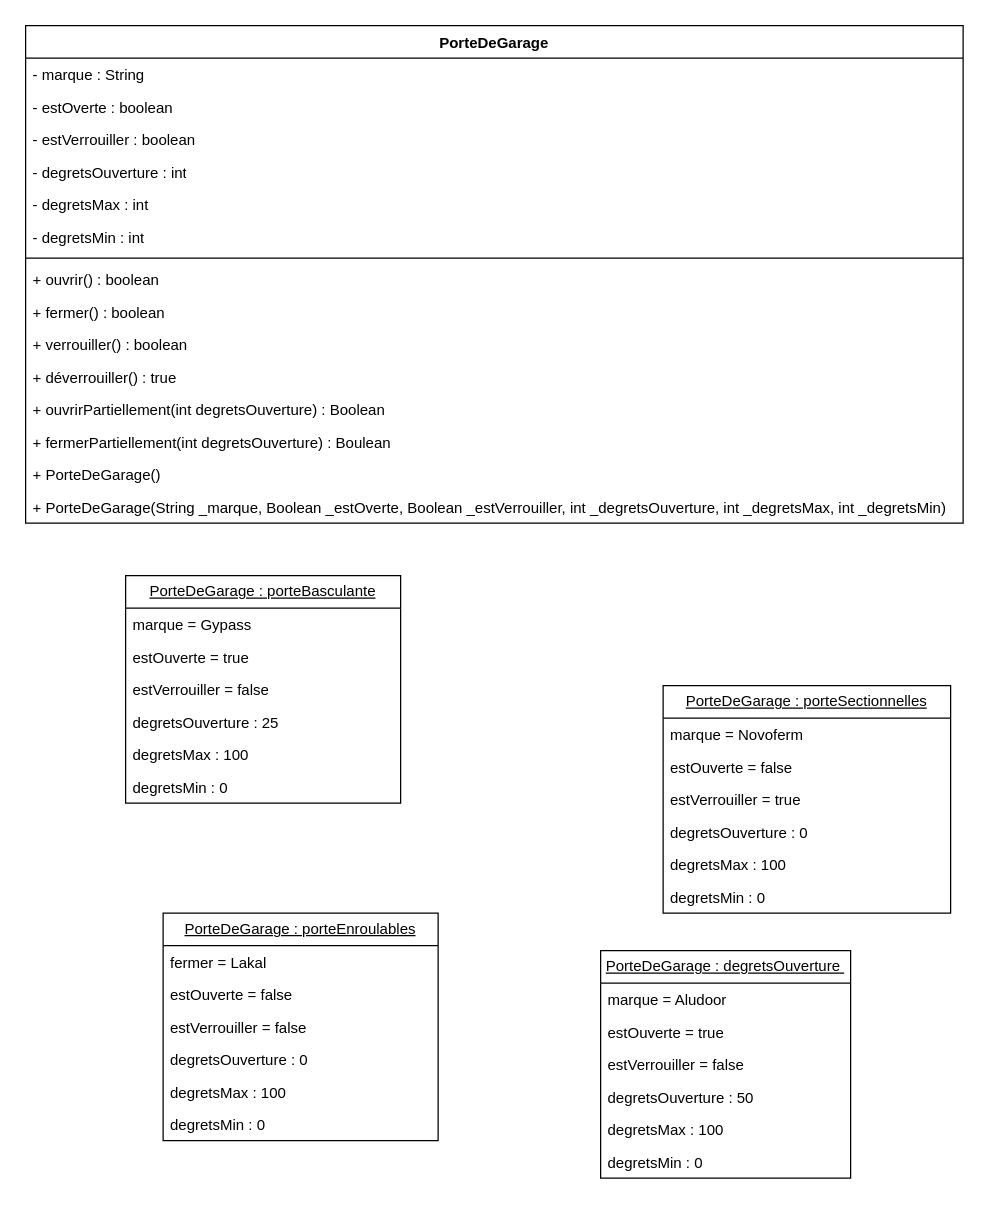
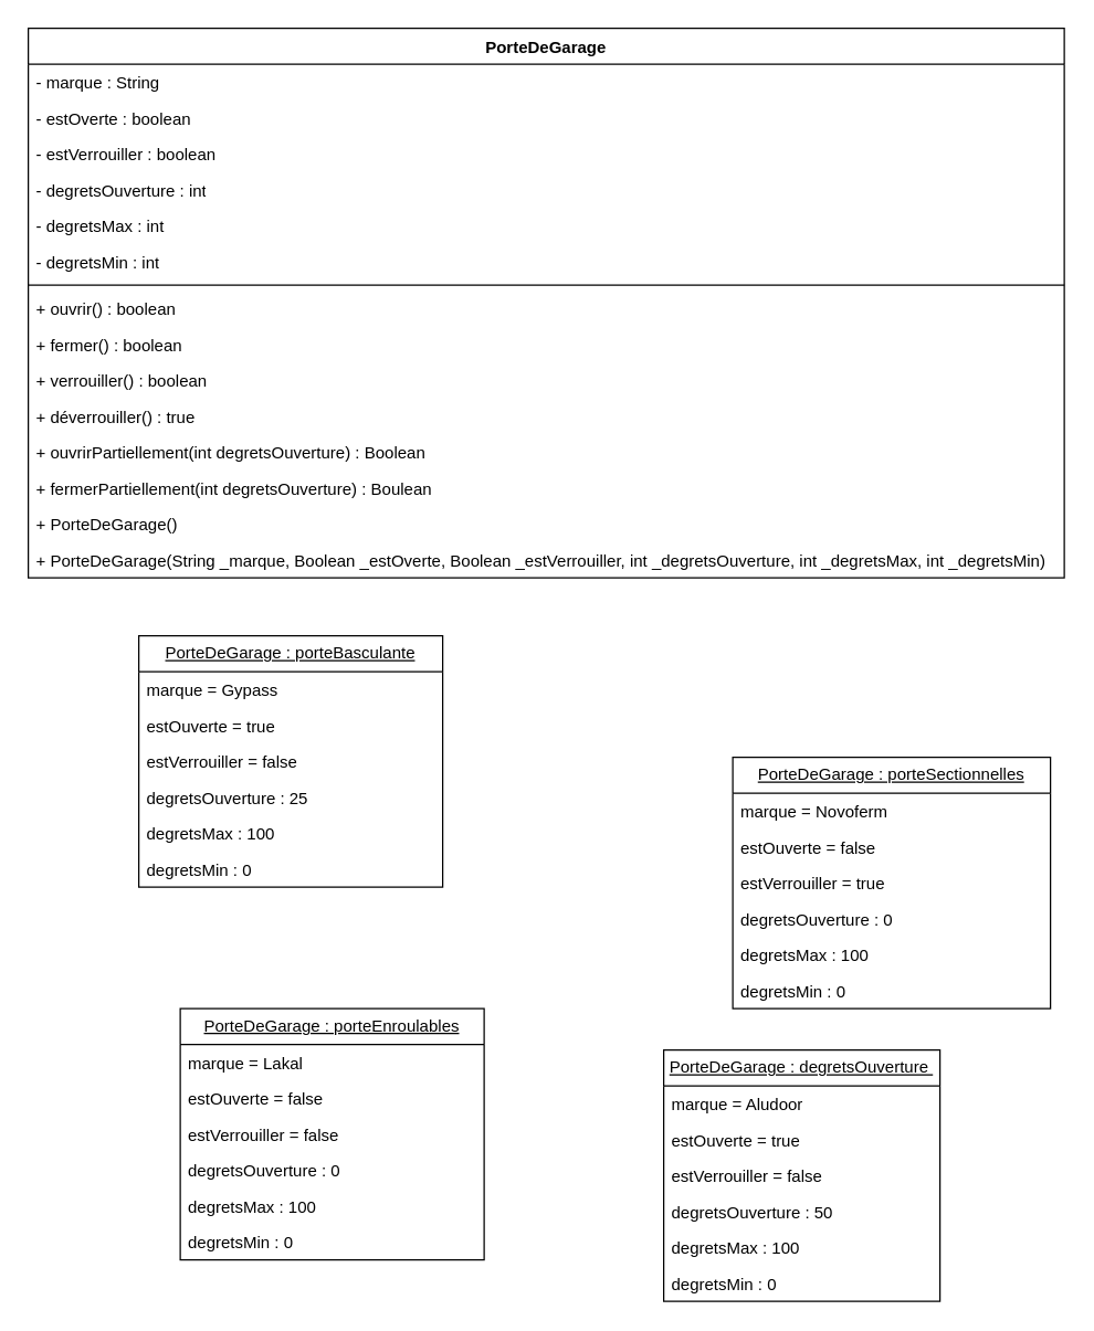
- <mxCell id="40" value="fermer =&amp;nbsp;Lakal" style="text;strokeColor=none;fillColor=none;align=left;verticalAlign=top;spacingLeft=4;spacingRight=4;overflow=hidden;rotatable=0;points=[[0,0.5],[1,0.5]];portConstraint=eastwest;whiteSpace=wrap;html=1;" parent="39" vertex="1"><mxGeometry y="26" width="220" height="26" as="geometry" /></mxCell>
+ <mxCell id="40" value="marque =&amp;nbsp;Lakal" style="text;strokeColor=none;fillColor=none;align=left;verticalAlign=top;spacingLeft=4;spacingRight=4;overflow=hidden;rotatable=0;points=[[0,0.5],[1,0.5]];portConstraint=eastwest;whiteSpace=wrap;html=1;" parent="39" vertex="1"><mxGeometry y="26" width="220" height="26" as="geometry" /></mxCell>
